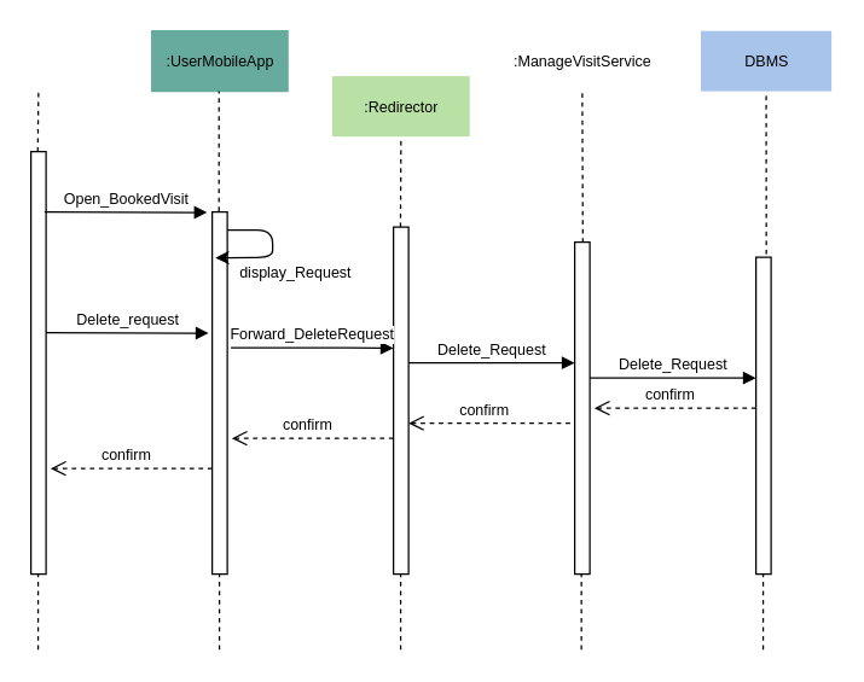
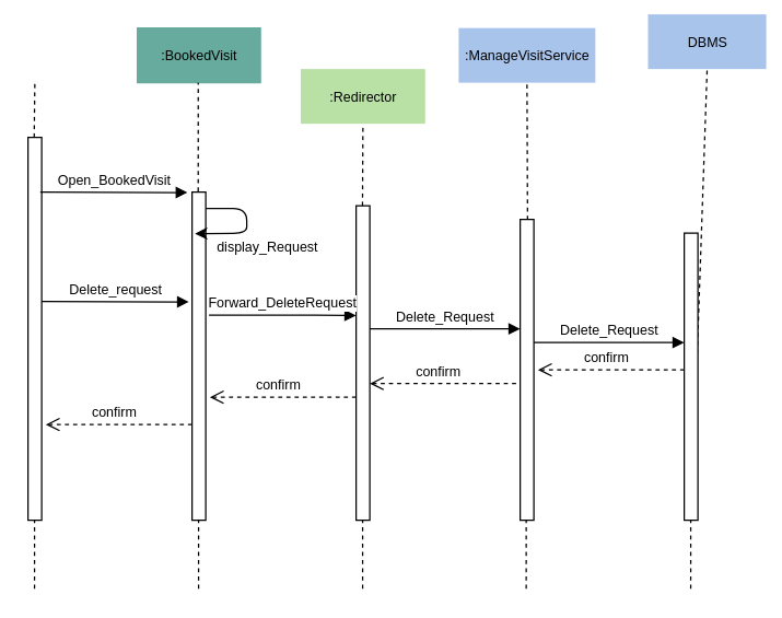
- <mxCell id="8" value=":UserMobileApp" style="html=1;fontFamily=Helvetica;fontSize=10;align=center;strokeColor=#67AB9F;fillColor=#67AB9F;" parent="1" vertex="1"><mxGeometry x="100" y="20" width="90" height="40" as="geometry" /></mxCell>
+ <mxCell id="8" value=":BookedVisit" style="html=1;fontFamily=Helvetica;fontSize=10;align=center;strokeColor=#67AB9F;fillColor=#67AB9F;" parent="1" vertex="1"><mxGeometry x="100" y="20" width="90" height="40" as="geometry" /></mxCell>
- <mxCell id="10" value=":ManageVisitService" style="html=1;fontFamily=Helvetica;fontSize=10;align=center;strokeColor=none;fillColor=#ffffff;" parent="1" vertex="1"><mxGeometry x="335" y="20" width="100" height="40" as="geometry" /></mxCell>
+ <mxCell id="10" value=":ManageVisitService" style="html=1;fontFamily=Helvetica;fontSize=10;align=center;strokeColor=none;fillColor=#A9C4EB;" parent="1" vertex="1"><mxGeometry x="335" y="20" width="100" height="40" as="geometry" /></mxCell>
- <mxCell id="11" value="DBMS" style="html=1;fontFamily=Helvetica;fontSize=10;align=center;strokeColor=none;fillColor=#A9C4EB;" parent="1" vertex="1"><mxGeometry x="463.5" y="20" width="86.5" height="40" as="geometry" /></mxCell>
+ <mxCell id="11" value="DBMS" style="html=1;fontFamily=Helvetica;fontSize=10;align=center;strokeColor=none;fillColor=#A9C4EB;" parent="1" vertex="1"><mxGeometry x="473.5" y="10" width="86.5" height="40" as="geometry" /></mxCell>
